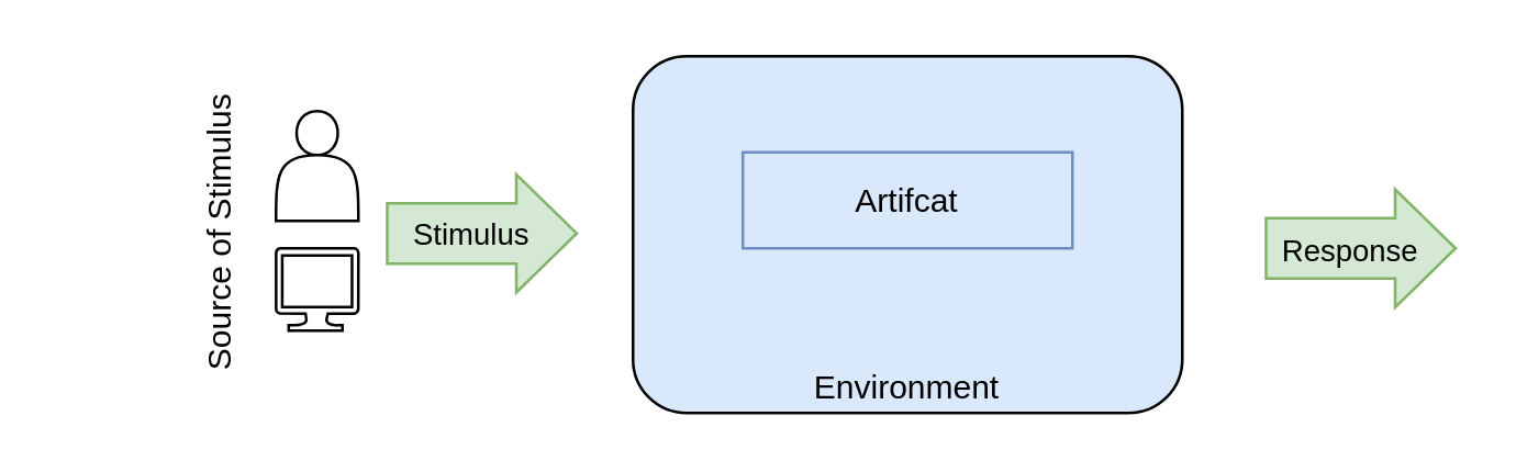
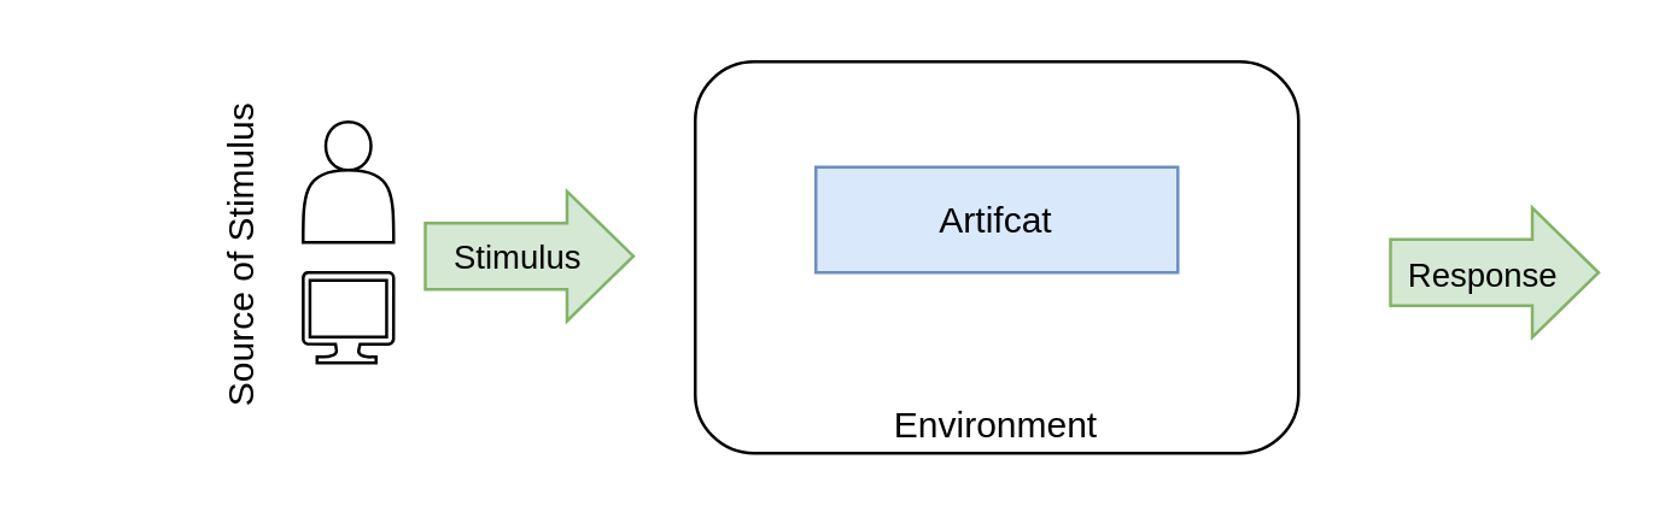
- <mxCell id="2" value="Environment" style="rounded=1;whiteSpace=wrap;html=1;verticalAlign=bottom;fontFamily=Helvetica;fillColor=#dae8fc;" parent="1" vertex="1"><mxGeometry x="230" y="20" width="200" height="130" as="geometry" /></mxCell>
+ <mxCell id="2" value="Environment" style="rounded=1;whiteSpace=wrap;html=1;verticalAlign=bottom;fontFamily=Helvetica;" parent="1" vertex="1"><mxGeometry x="230" y="20" width="200" height="130" as="geometry" /></mxCell>
